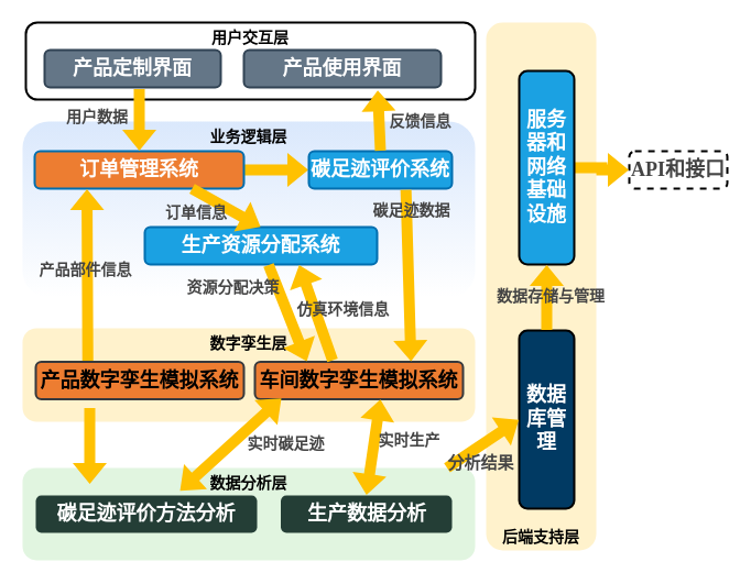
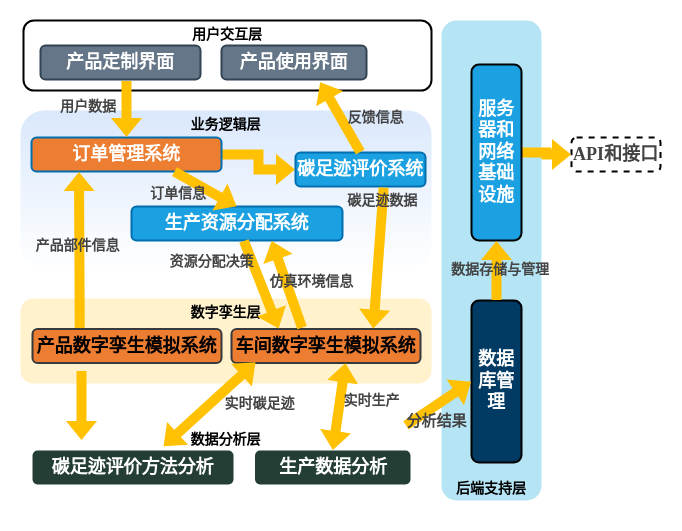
- <mxCell id="33" value="产品使用界面" style="whiteSpace=wrap;strokeWidth=2;fontFamily=Times New Roman;fontSize=18;fontColor=#ffffff;rounded=1;fillColor=#647687;strokeColor=#314354;fontStyle=1" parent="1" vertex="1"><mxGeometry x="221" y="45" width="179" height="34" as="geometry" /></mxCell>
+ <mxCell id="33" value="产品使用界面" style="whiteSpace=wrap;strokeWidth=2;fontFamily=Times New Roman;fontSize=18;fontColor=#ffffff;rounded=1;fillColor=#647687;strokeColor=#314354;fontStyle=1" parent="1" vertex="1"><mxGeometry x="221" y="45" width="145" height="34" as="geometry" /></mxCell>
- <mxCell id="16" value="碳足迹评价系统" style="whiteSpace=wrap;strokeWidth=2;fontSize=18;fontFamily=Times New Roman;rounded=1;fillColor=#1ba1e2;strokeColor=#006EAF;fontStyle=1;fontColor=#ffffff;" parent="1" vertex="1"><mxGeometry x="280" y="137" width="130" height="34" as="geometry" /></mxCell>
+ <mxCell id="16" value="碳足迹评价系统" style="whiteSpace=wrap;strokeWidth=2;fontSize=18;fontFamily=Times New Roman;rounded=1;fillColor=#1ba1e2;strokeColor=#006EAF;fontStyle=1;fontColor=#ffffff;" parent="1" vertex="1"><mxGeometry x="295" y="152" width="130" height="34" as="geometry" /></mxCell>
- <mxCell id="3" value="后端支持层" style="whiteSpace=wrap;strokeWidth=2;verticalAlign=bottom;fontFamily=Times New Roman;fontSize=14;rounded=1;fontStyle=1;fillColor=#fff2cc;strokeColor=none;" parent="1" vertex="1"><mxGeometry x="441" y="20" width="100" height="480" as="geometry" /></mxCell>
+ <mxCell id="3" value="后端支持层" style="whiteSpace=wrap;strokeWidth=2;verticalAlign=bottom;fontFamily=Times New Roman;fontSize=14;rounded=1;fontStyle=1;fillColor=#B5E5F5;strokeColor=none;" parent="1" vertex="1"><mxGeometry x="441" y="20" width="100" height="480" as="geometry" /></mxCell>
- <mxCell id="7" value="数据分析层" style="whiteSpace=wrap;strokeWidth=2;verticalAlign=top;fontFamily=Times New Roman;fontSize=14;rounded=1;shadow=0;glass=0;fillColor=#E1F5E0;strokeColor=none;fontStyle=1" parent="1" vertex="1"><mxGeometry x="20" y="424.95" width="411" height="84" as="geometry" /></mxCell>
+ <mxCell id="7" value="数据分析层" style="whiteSpace=wrap;strokeWidth=2;verticalAlign=top;fontFamily=Times New Roman;fontSize=14;rounded=1;shadow=0;glass=0;fillColor=#ffffff;strokeColor=none;fontStyle=1;" parent="1" vertex="1"><mxGeometry x="20" y="424.95" width="411" height="84" as="geometry" /></mxCell>
